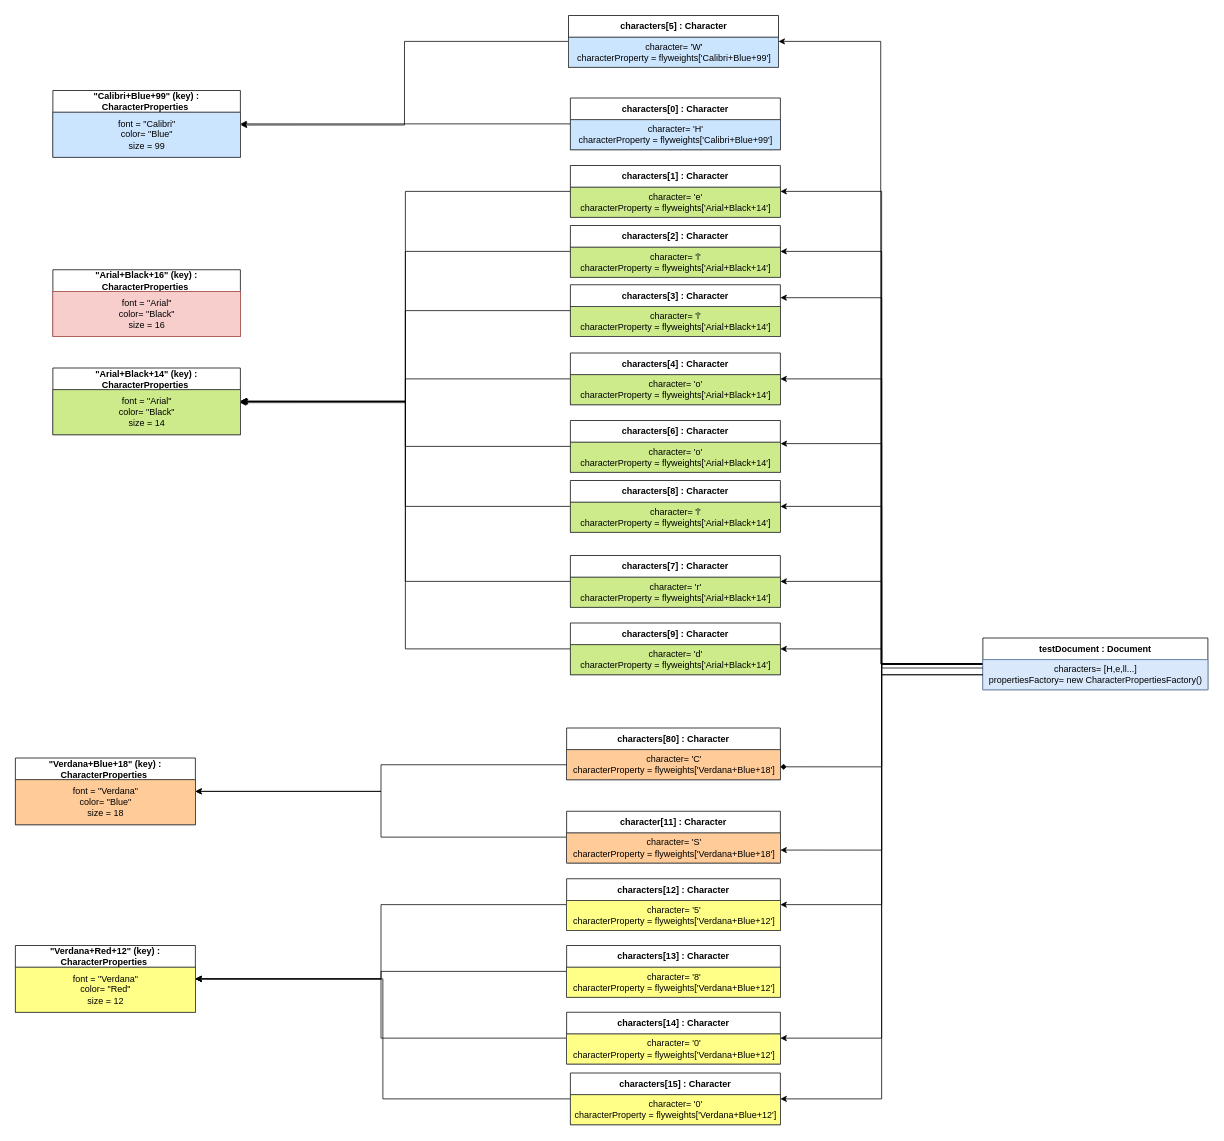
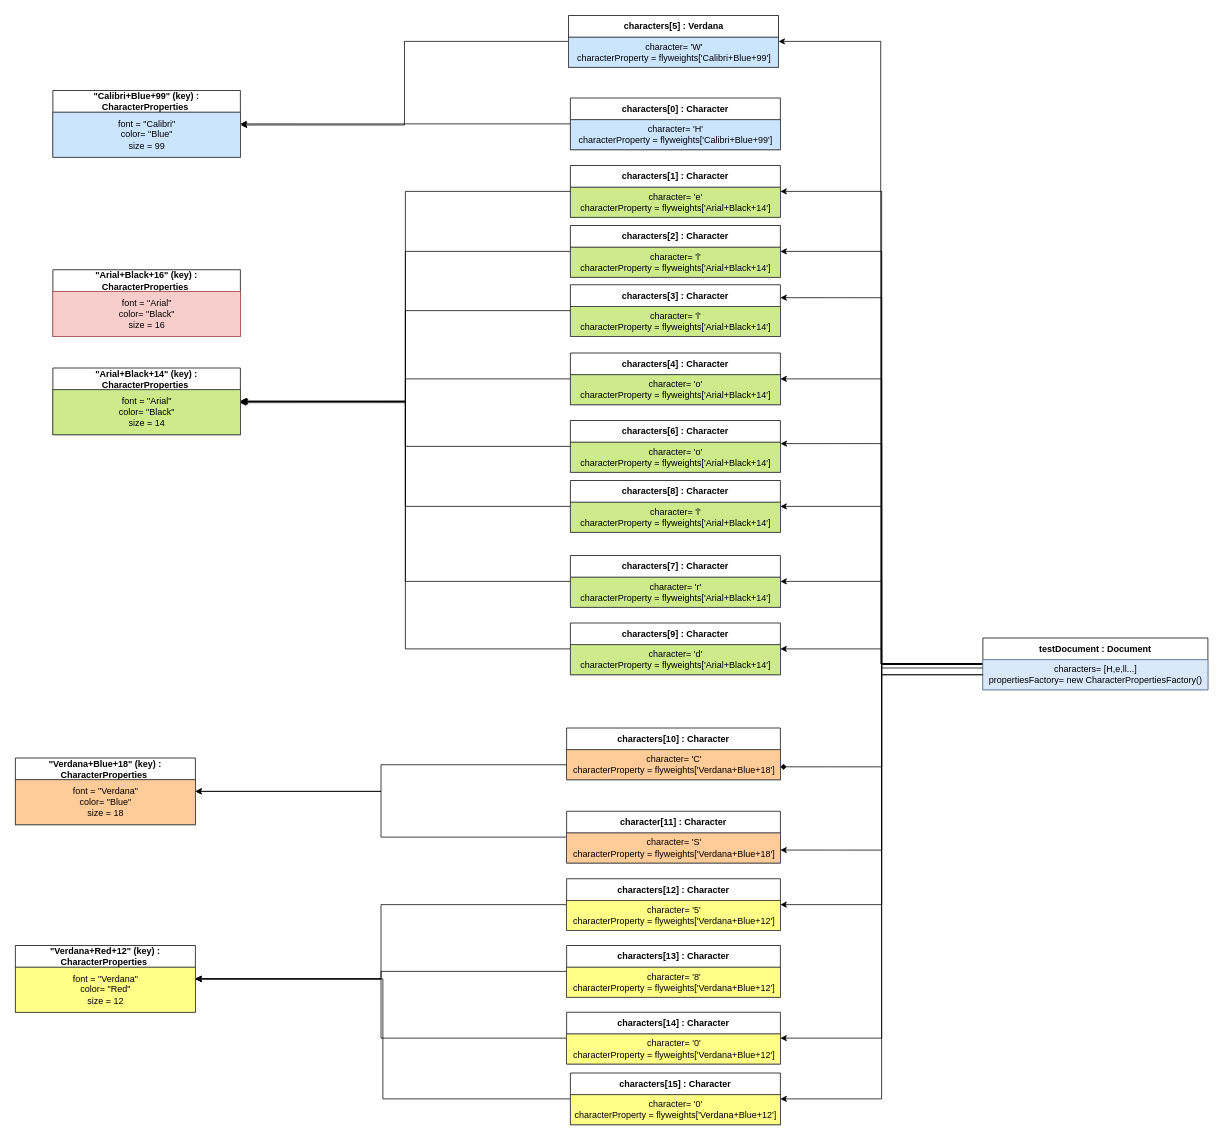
- <mxCell id="26" value="characters[5] : Character" style="swimlane;fontStyle=1;align=center;verticalAlign=middle;childLayout=stackLayout;horizontal=1;startSize=29;horizontalStack=0;resizeParent=1;resizeParentMax=0;resizeLast=0;collapsible=0;marginBottom=0;html=1;whiteSpace=wrap;" parent="1" vertex="1"><mxGeometry x="757.5" y="20" width="280" height="69" as="geometry" /></mxCell>
+ <mxCell id="26" value="characters[5] : Verdana" style="swimlane;fontStyle=1;align=center;verticalAlign=middle;childLayout=stackLayout;horizontal=1;startSize=29;horizontalStack=0;resizeParent=1;resizeParentMax=0;resizeLast=0;collapsible=0;marginBottom=0;html=1;whiteSpace=wrap;" parent="1" vertex="1"><mxGeometry x="757.5" y="20" width="280" height="69" as="geometry" /></mxCell>
- <mxCell id="36" value="characters[80] : Character" style="swimlane;fontStyle=1;align=center;verticalAlign=middle;childLayout=stackLayout;horizontal=1;startSize=29;horizontalStack=0;resizeParent=1;resizeParentMax=0;resizeLast=0;collapsible=0;marginBottom=0;html=1;whiteSpace=wrap;" parent="1" vertex="1"><mxGeometry x="755" y="970" width="285" height="69" as="geometry" /></mxCell>
+ <mxCell id="36" value="characters[10] : Character" style="swimlane;fontStyle=1;align=center;verticalAlign=middle;childLayout=stackLayout;horizontal=1;startSize=29;horizontalStack=0;resizeParent=1;resizeParentMax=0;resizeLast=0;collapsible=0;marginBottom=0;html=1;whiteSpace=wrap;" parent="1" vertex="1"><mxGeometry x="755" y="970" width="285" height="69" as="geometry" /></mxCell>
